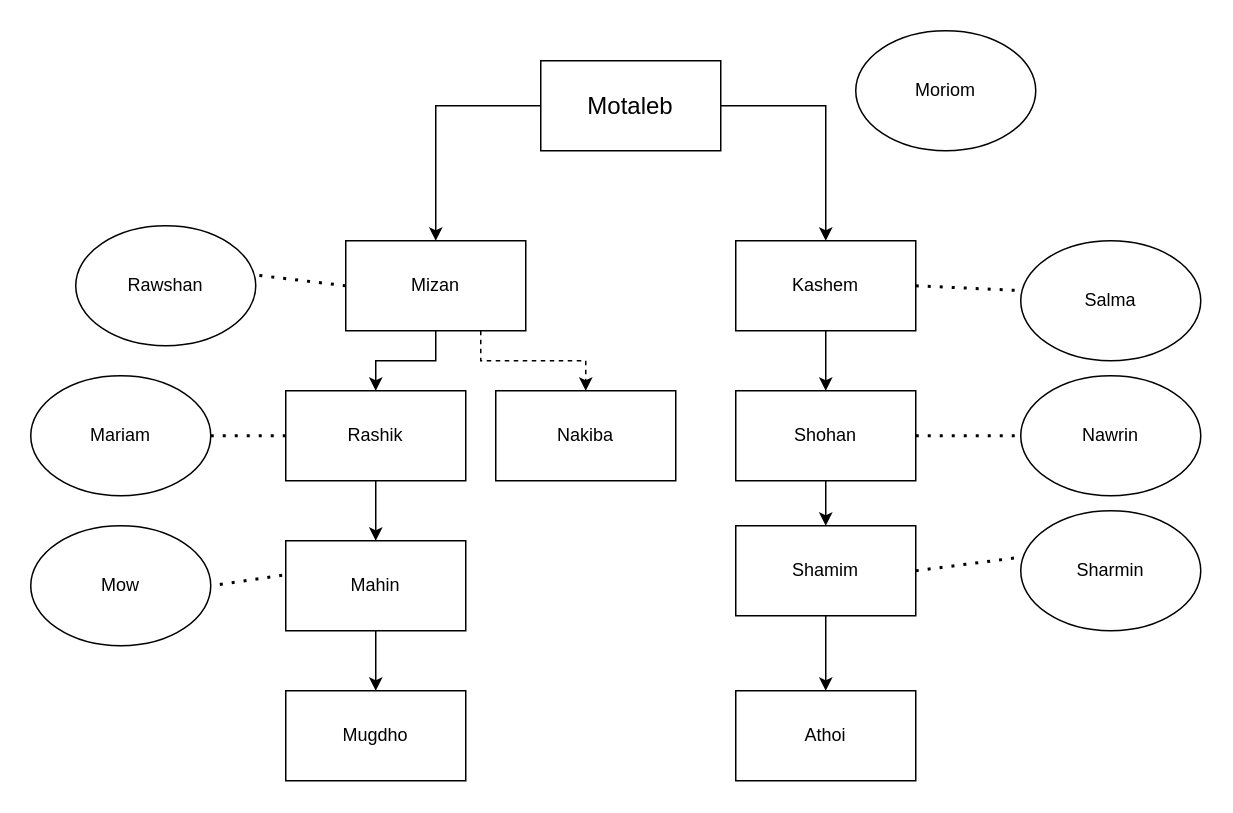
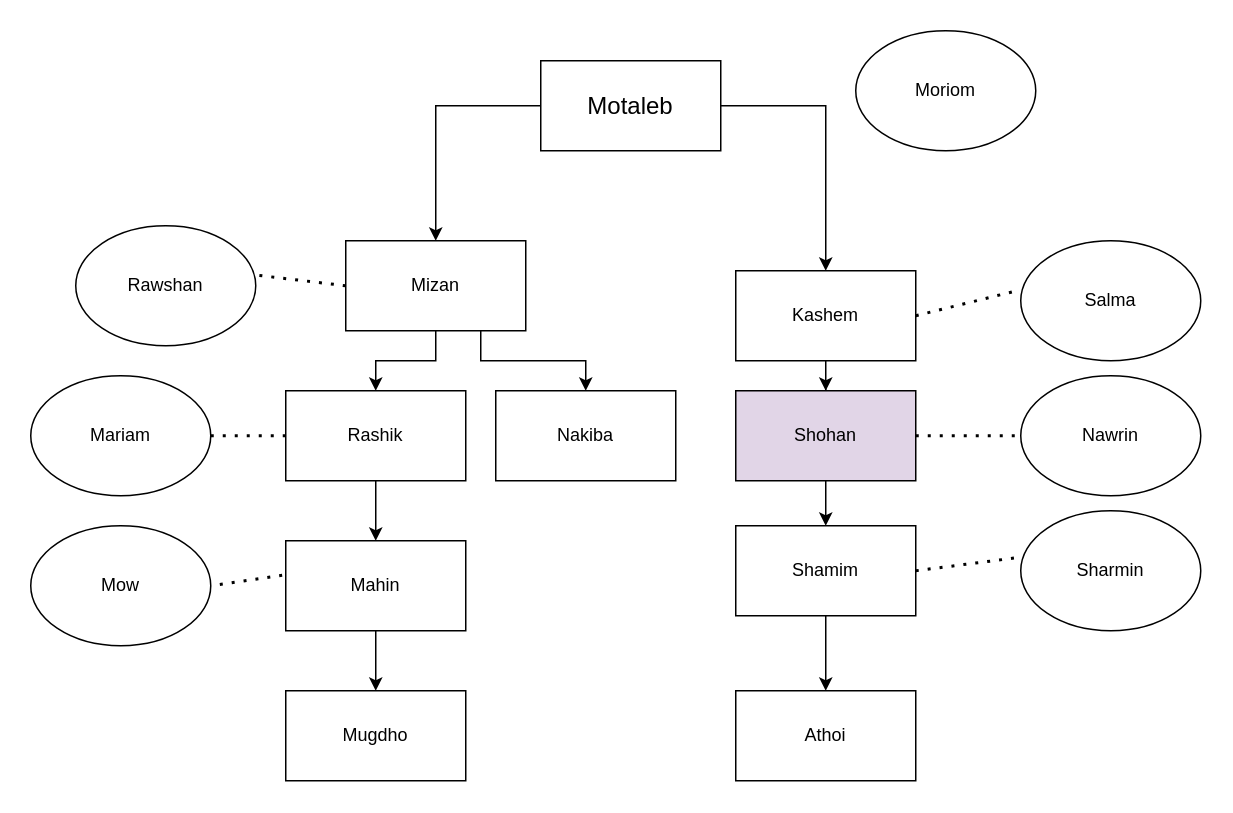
- <mxCell id="10" value="Kashem" style="rounded=0;whiteSpace=wrap;html=1;" vertex="1" parent="1"><mxGeometry x="490" y="160" width="120" height="60" as="geometry" /></mxCell>
+ <mxCell id="10" value="Kashem" style="rounded=0;whiteSpace=wrap;html=1;" vertex="1" parent="1"><mxGeometry x="490" y="180" width="120" height="60" as="geometry" /></mxCell>
- <mxCell id="7" style="edgeStyle=orthogonalEdgeStyle;rounded=0;orthogonalLoop=1;jettySize=auto;html=1;exitX=0.75;exitY=1;exitDx=0;exitDy=0;entryX=0.5;entryY=0;entryDx=0;entryDy=0;dashed=1;" edge="1" parent="1" source="8" target="17"><mxGeometry relative="1" as="geometry" /></mxCell>
+ <mxCell id="7" style="edgeStyle=orthogonalEdgeStyle;rounded=0;orthogonalLoop=1;jettySize=auto;html=1;exitX=0.75;exitY=1;exitDx=0;exitDy=0;entryX=0.5;entryY=0;entryDx=0;entryDy=0;" edge="1" parent="1" source="8" target="17"><mxGeometry relative="1" as="geometry" /></mxCell>
- <mxCell id="21" value="Shohan" style="rounded=0;whiteSpace=wrap;html=1;" vertex="1" parent="1"><mxGeometry x="490" y="260" width="120" height="60" as="geometry" /></mxCell>
+ <mxCell id="21" value="Shohan" style="rounded=0;whiteSpace=wrap;html=1;fillColor=#e1d5e7;" vertex="1" parent="1"><mxGeometry x="490" y="260" width="120" height="60" as="geometry" /></mxCell>
